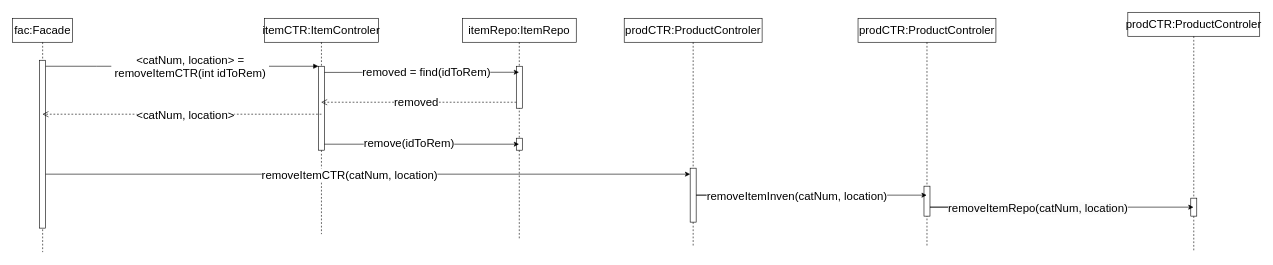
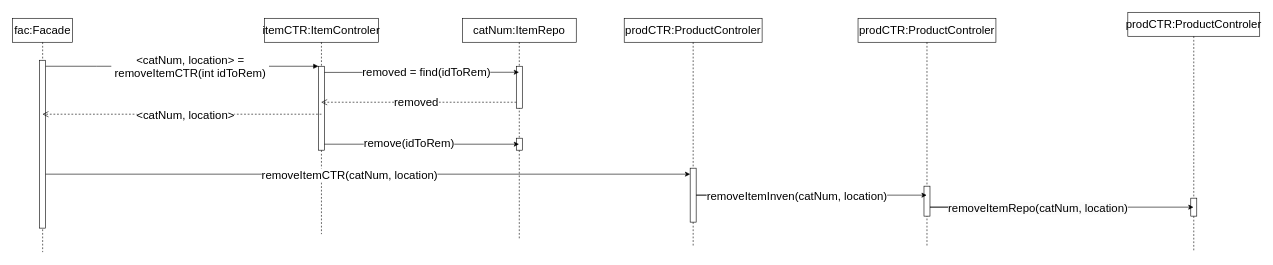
- <mxCell id="8" value="itemRepo:ItemRepo" style="shape=umlLifeline;perimeter=lifelinePerimeter;whiteSpace=wrap;html=1;container=0;dropTarget=0;collapsible=0;recursiveResize=0;outlineConnect=0;portConstraint=eastwest;newEdgeStyle={&quot;edgeStyle&quot;:&quot;elbowEdgeStyle&quot;,&quot;elbow&quot;:&quot;vertical&quot;,&quot;curved&quot;:0,&quot;rounded&quot;:0};fontSize=19;" vertex="1" parent="1"><mxGeometry x="770" y="30" width="190" height="370" as="geometry" /></mxCell>
+ <mxCell id="8" value="catNum:ItemRepo" style="shape=umlLifeline;perimeter=lifelinePerimeter;whiteSpace=wrap;html=1;container=0;dropTarget=0;collapsible=0;recursiveResize=0;outlineConnect=0;portConstraint=eastwest;newEdgeStyle={&quot;edgeStyle&quot;:&quot;elbowEdgeStyle&quot;,&quot;elbow&quot;:&quot;vertical&quot;,&quot;curved&quot;:0,&quot;rounded&quot;:0};fontSize=19;" vertex="1" parent="1"><mxGeometry x="770" y="30" width="190" height="370" as="geometry" /></mxCell>
